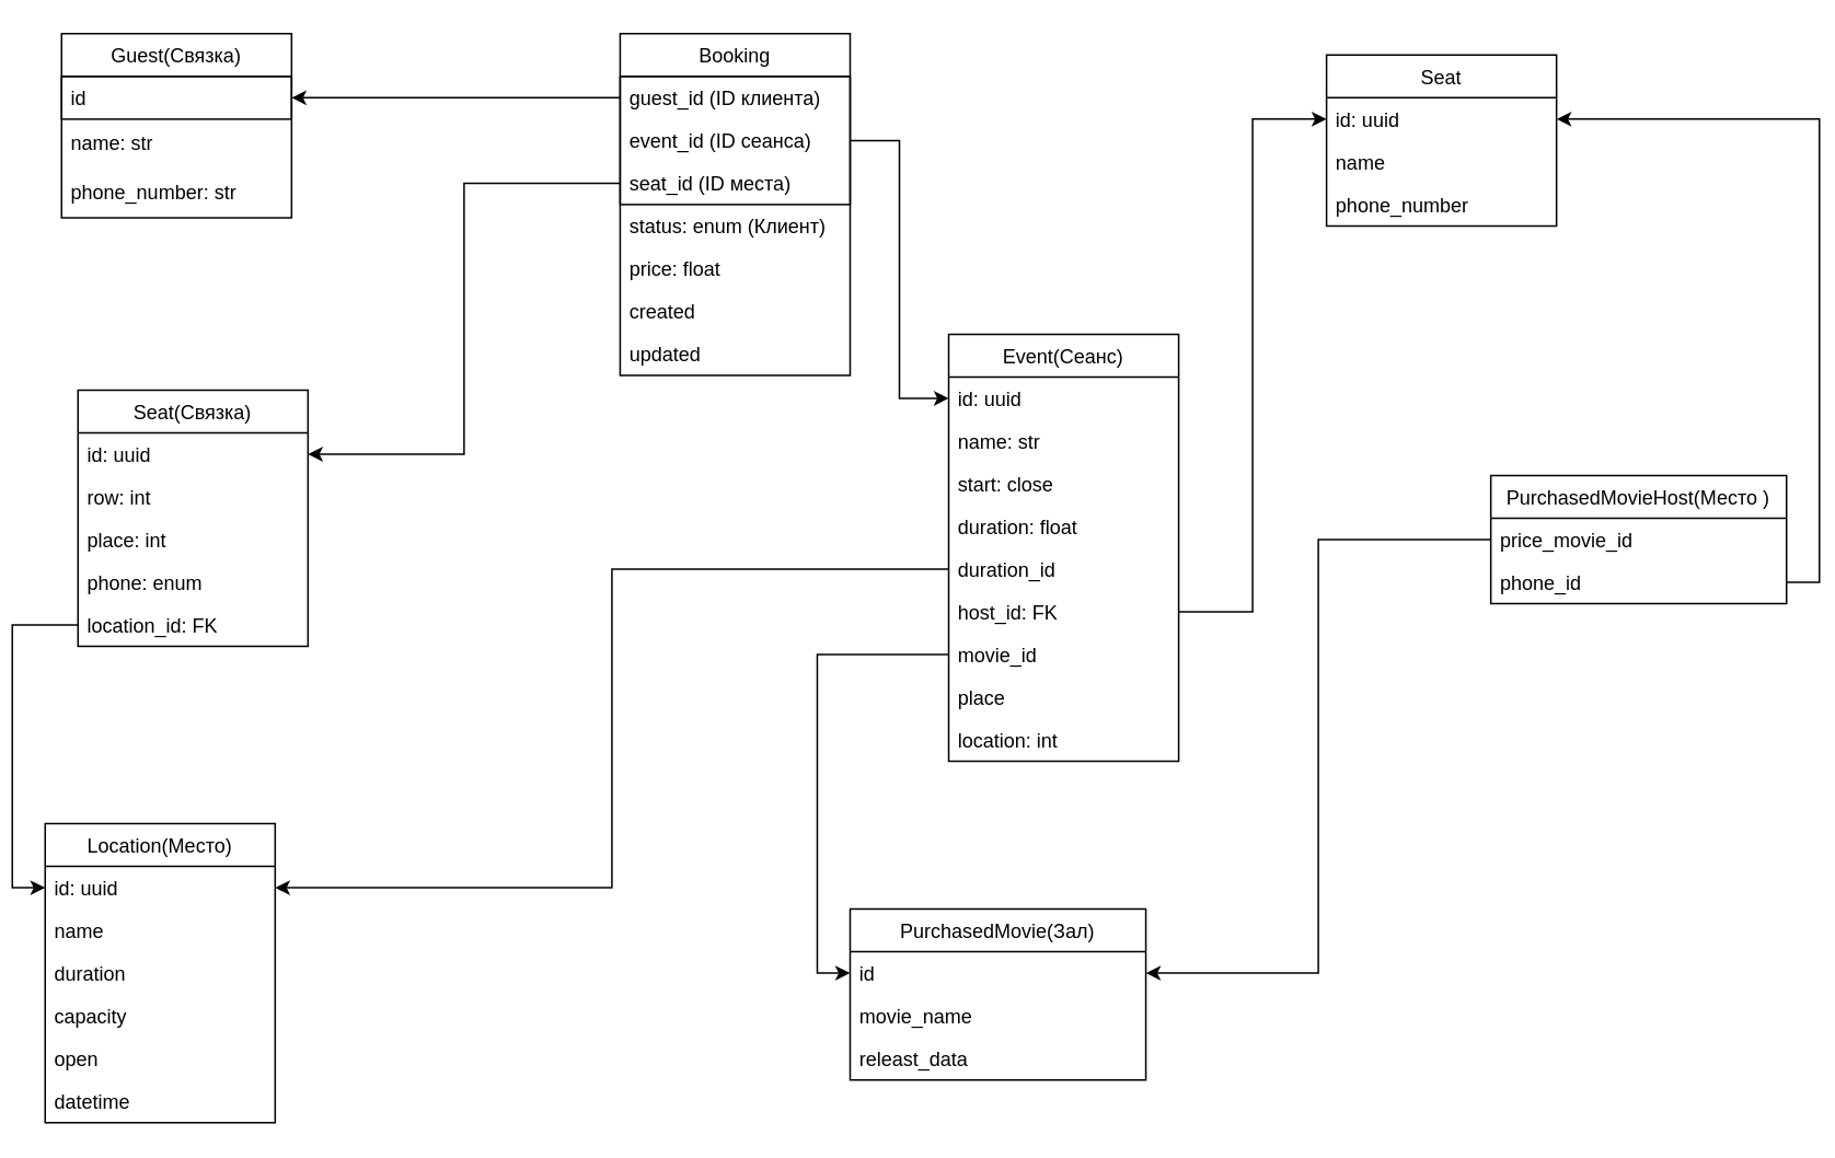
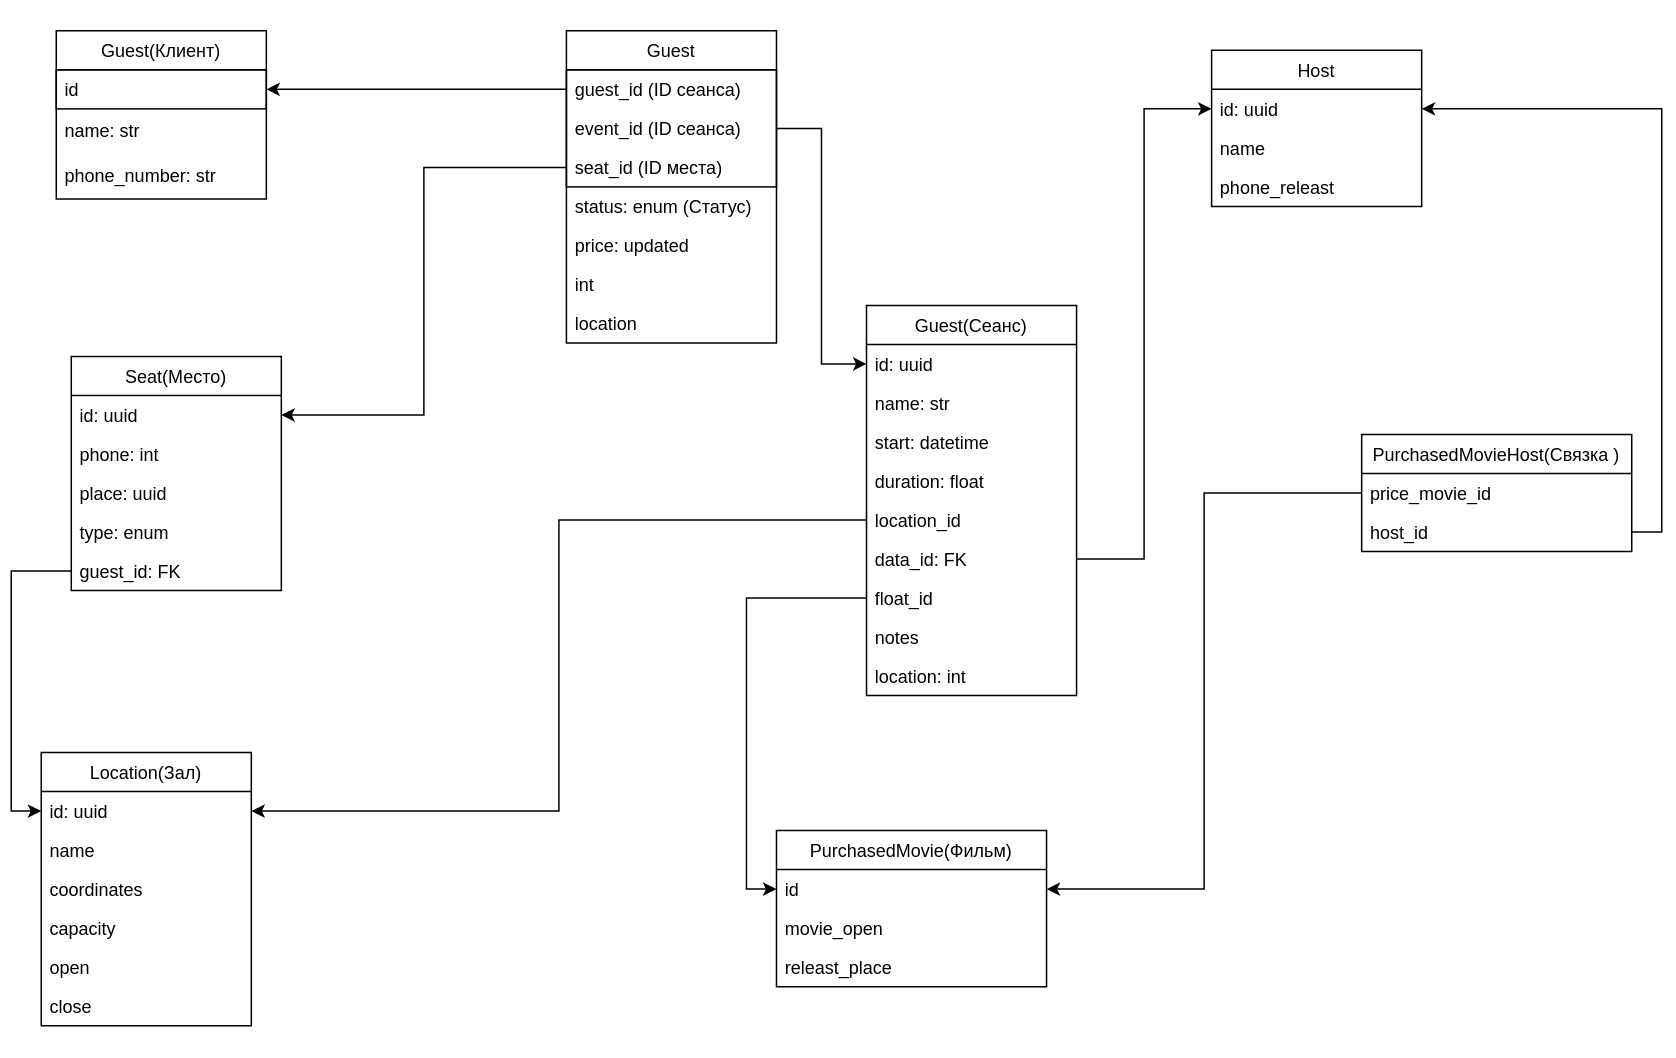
- <mxCell id="38" value="Guest(Связка)" style="swimlane;fontStyle=0;childLayout=stackLayout;horizontal=1;startSize=26;fillColor=none;horizontalStack=0;resizeParent=1;resizeParentMax=0;resizeLast=0;collapsible=1;marginBottom=0;" parent="1" vertex="1"><mxGeometry x="30" y="20" width="140" height="112" as="geometry" /></mxCell>
+ <mxCell id="38" value="Guest(Клиент)" style="swimlane;fontStyle=0;childLayout=stackLayout;horizontal=1;startSize=26;fillColor=none;horizontalStack=0;resizeParent=1;resizeParentMax=0;resizeLast=0;collapsible=1;marginBottom=0;" parent="1" vertex="1"><mxGeometry x="30" y="20" width="140" height="112" as="geometry" /></mxCell>
- <mxCell id="25" value="Booking" style="swimlane;fontStyle=0;childLayout=stackLayout;horizontal=1;startSize=26;fillColor=none;horizontalStack=0;resizeParent=1;resizeParentMax=0;resizeLast=0;collapsible=1;marginBottom=0;" parent="1" vertex="1"><mxGeometry x="370" y="20" width="140" height="208" as="geometry" /></mxCell>
+ <mxCell id="25" value="Guest" style="swimlane;fontStyle=0;childLayout=stackLayout;horizontal=1;startSize=26;fillColor=none;horizontalStack=0;resizeParent=1;resizeParentMax=0;resizeLast=0;collapsible=1;marginBottom=0;" parent="1" vertex="1"><mxGeometry x="370" y="20" width="140" height="208" as="geometry" /></mxCell>
- <mxCell id="34" value="Seat" style="swimlane;fontStyle=0;childLayout=stackLayout;horizontal=1;startSize=26;fillColor=none;horizontalStack=0;resizeParent=1;resizeParentMax=0;resizeLast=0;collapsible=1;marginBottom=0;" parent="1" vertex="1"><mxGeometry x="800" y="33" width="140" height="104" as="geometry" /></mxCell>
+ <mxCell id="34" value="Host" style="swimlane;fontStyle=0;childLayout=stackLayout;horizontal=1;startSize=26;fillColor=none;horizontalStack=0;resizeParent=1;resizeParentMax=0;resizeLast=0;collapsible=1;marginBottom=0;" parent="1" vertex="1"><mxGeometry x="800" y="33" width="140" height="104" as="geometry" /></mxCell>
- <mxCell id="27" value="guest_id (ID клиента)" style="text;strokeColor=none;fillColor=none;align=left;verticalAlign=top;spacingLeft=4;spacingRight=4;overflow=hidden;rotatable=0;points=[[0,0.5],[1,0.5]];portConstraint=eastwest;fontColor=#000000;" vertex="1" parent="26"><mxGeometry width="140" height="26" as="geometry" /></mxCell>
+ <mxCell id="27" value="guest_id (ID сеанса)" style="text;strokeColor=none;fillColor=none;align=left;verticalAlign=top;spacingLeft=4;spacingRight=4;overflow=hidden;rotatable=0;points=[[0,0.5],[1,0.5]];portConstraint=eastwest;fontColor=#000000;" vertex="1" parent="26"><mxGeometry width="140" height="26" as="geometry" /></mxCell>
- <mxCell id="37" value="phone_number" style="text;strokeColor=none;fillColor=none;align=left;verticalAlign=top;spacingLeft=4;spacingRight=4;overflow=hidden;rotatable=0;points=[[0,0.5],[1,0.5]];portConstraint=eastwest;" vertex="1" parent="34"><mxGeometry y="78" width="140" height="26" as="geometry" /></mxCell>
+ <mxCell id="37" value="phone_releast" style="text;strokeColor=none;fillColor=none;align=left;verticalAlign=top;spacingLeft=4;spacingRight=4;overflow=hidden;rotatable=0;points=[[0,0.5],[1,0.5]];portConstraint=eastwest;" vertex="1" parent="34"><mxGeometry y="78" width="140" height="26" as="geometry" /></mxCell>
- <mxCell id="30" value="status: enum (Клиент)" style="text;strokeColor=none;fillColor=none;align=left;verticalAlign=top;spacingLeft=4;spacingRight=4;overflow=hidden;rotatable=0;points=[[0,0.5],[1,0.5]];portConstraint=eastwest;" parent="25" vertex="1"><mxGeometry y="104" width="140" height="26" as="geometry" /></mxCell>
+ <mxCell id="30" value="status: enum (Статус)" style="text;strokeColor=none;fillColor=none;align=left;verticalAlign=top;spacingLeft=4;spacingRight=4;overflow=hidden;rotatable=0;points=[[0,0.5],[1,0.5]];portConstraint=eastwest;" parent="25" vertex="1"><mxGeometry y="104" width="140" height="26" as="geometry" /></mxCell>
- <mxCell id="31" value="price: float" style="text;strokeColor=none;fillColor=none;align=left;verticalAlign=top;spacingLeft=4;spacingRight=4;overflow=hidden;rotatable=0;points=[[0,0.5],[1,0.5]];portConstraint=eastwest;" parent="25" vertex="1"><mxGeometry y="130" width="140" height="26" as="geometry" /></mxCell>
+ <mxCell id="31" value="price: updated" style="text;strokeColor=none;fillColor=none;align=left;verticalAlign=top;spacingLeft=4;spacingRight=4;overflow=hidden;rotatable=0;points=[[0,0.5],[1,0.5]];portConstraint=eastwest;" parent="25" vertex="1"><mxGeometry y="130" width="140" height="26" as="geometry" /></mxCell>
- <mxCell id="32" value="created" style="text;strokeColor=none;fillColor=none;align=left;verticalAlign=top;spacingLeft=4;spacingRight=4;overflow=hidden;rotatable=0;points=[[0,0.5],[1,0.5]];portConstraint=eastwest;" vertex="1" parent="25"><mxGeometry y="156" width="140" height="26" as="geometry" /></mxCell>
+ <mxCell id="32" value="int" style="text;strokeColor=none;fillColor=none;align=left;verticalAlign=top;spacingLeft=4;spacingRight=4;overflow=hidden;rotatable=0;points=[[0,0.5],[1,0.5]];portConstraint=eastwest;" vertex="1" parent="25"><mxGeometry y="156" width="140" height="26" as="geometry" /></mxCell>
- <mxCell id="33" value="updated" style="text;strokeColor=none;fillColor=none;align=left;verticalAlign=top;spacingLeft=4;spacingRight=4;overflow=hidden;rotatable=0;points=[[0,0.5],[1,0.5]];portConstraint=eastwest;" vertex="1" parent="25"><mxGeometry y="182" width="140" height="26" as="geometry" /></mxCell>
+ <mxCell id="33" value="location" style="text;strokeColor=none;fillColor=none;align=left;verticalAlign=top;spacingLeft=4;spacingRight=4;overflow=hidden;rotatable=0;points=[[0,0.5],[1,0.5]];portConstraint=eastwest;" vertex="1" parent="25"><mxGeometry y="182" width="140" height="26" as="geometry" /></mxCell>
- <mxCell id="2" value="Event(Сеанс)" style="swimlane;fontStyle=0;childLayout=stackLayout;horizontal=1;startSize=26;fillColor=none;horizontalStack=0;resizeParent=1;resizeParentMax=0;resizeLast=0;collapsible=1;marginBottom=0;" parent="1" vertex="1"><mxGeometry x="570" y="203" width="140" height="260" as="geometry" /></mxCell>
+ <mxCell id="2" value="Guest(Сеанс)" style="swimlane;fontStyle=0;childLayout=stackLayout;horizontal=1;startSize=26;fillColor=none;horizontalStack=0;resizeParent=1;resizeParentMax=0;resizeLast=0;collapsible=1;marginBottom=0;" parent="1" vertex="1"><mxGeometry x="570" y="203" width="140" height="260" as="geometry" /></mxCell>
- <mxCell id="19" value="Seat(Связка)" style="swimlane;fontStyle=0;childLayout=stackLayout;horizontal=1;startSize=26;fillColor=none;horizontalStack=0;resizeParent=1;resizeParentMax=0;resizeLast=0;collapsible=1;marginBottom=0;" parent="1" vertex="1"><mxGeometry x="40" y="237" width="140" height="156" as="geometry" /></mxCell>
+ <mxCell id="19" value="Seat(Место)" style="swimlane;fontStyle=0;childLayout=stackLayout;horizontal=1;startSize=26;fillColor=none;horizontalStack=0;resizeParent=1;resizeParentMax=0;resizeLast=0;collapsible=1;marginBottom=0;" parent="1" vertex="1"><mxGeometry x="40" y="237" width="140" height="156" as="geometry" /></mxCell>
- <mxCell id="5" value="start: close" style="text;strokeColor=none;fillColor=none;align=left;verticalAlign=top;spacingLeft=4;spacingRight=4;overflow=hidden;rotatable=0;points=[[0,0.5],[1,0.5]];portConstraint=eastwest;" parent="2" vertex="1"><mxGeometry y="78" width="140" height="26" as="geometry" /></mxCell>
+ <mxCell id="5" value="start: datetime" style="text;strokeColor=none;fillColor=none;align=left;verticalAlign=top;spacingLeft=4;spacingRight=4;overflow=hidden;rotatable=0;points=[[0,0.5],[1,0.5]];portConstraint=eastwest;" parent="2" vertex="1"><mxGeometry y="78" width="140" height="26" as="geometry" /></mxCell>
- <mxCell id="21" value="row: int" style="text;strokeColor=none;fillColor=none;align=left;verticalAlign=top;spacingLeft=4;spacingRight=4;overflow=hidden;rotatable=0;points=[[0,0.5],[1,0.5]];portConstraint=eastwest;" parent="19" vertex="1"><mxGeometry y="52" width="140" height="26" as="geometry" /></mxCell>
+ <mxCell id="21" value="phone: int" style="text;strokeColor=none;fillColor=none;align=left;verticalAlign=top;spacingLeft=4;spacingRight=4;overflow=hidden;rotatable=0;points=[[0,0.5],[1,0.5]];portConstraint=eastwest;" parent="19" vertex="1"><mxGeometry y="52" width="140" height="26" as="geometry" /></mxCell>
- <mxCell id="53" value="PurchasedMovieHost(Место )" style="swimlane;fontStyle=0;childLayout=stackLayout;horizontal=1;startSize=26;fillColor=none;horizontalStack=0;resizeParent=1;resizeParentMax=0;resizeLast=0;collapsible=1;marginBottom=0;" vertex="1" parent="1"><mxGeometry x="900" y="289" width="180" height="78" as="geometry" /></mxCell>
+ <mxCell id="53" value="PurchasedMovieHost(Связка )" style="swimlane;fontStyle=0;childLayout=stackLayout;horizontal=1;startSize=26;fillColor=none;horizontalStack=0;resizeParent=1;resizeParentMax=0;resizeLast=0;collapsible=1;marginBottom=0;" vertex="1" parent="1"><mxGeometry x="900" y="289" width="180" height="78" as="geometry" /></mxCell>
- <mxCell id="22" value="place: int" style="text;strokeColor=none;fillColor=none;align=left;verticalAlign=top;spacingLeft=4;spacingRight=4;overflow=hidden;rotatable=0;points=[[0,0.5],[1,0.5]];portConstraint=eastwest;" parent="19" vertex="1"><mxGeometry y="78" width="140" height="26" as="geometry" /></mxCell>
+ <mxCell id="22" value="place: uuid" style="text;strokeColor=none;fillColor=none;align=left;verticalAlign=top;spacingLeft=4;spacingRight=4;overflow=hidden;rotatable=0;points=[[0,0.5],[1,0.5]];portConstraint=eastwest;" parent="19" vertex="1"><mxGeometry y="78" width="140" height="26" as="geometry" /></mxCell>
- <mxCell id="7" value="duration_id" style="text;strokeColor=none;fillColor=none;align=left;verticalAlign=top;spacingLeft=4;spacingRight=4;overflow=hidden;rotatable=0;points=[[0,0.5],[1,0.5]];portConstraint=eastwest;" vertex="1" parent="2"><mxGeometry y="130" width="140" height="26" as="geometry" /></mxCell>
+ <mxCell id="7" value="location_id" style="text;strokeColor=none;fillColor=none;align=left;verticalAlign=top;spacingLeft=4;spacingRight=4;overflow=hidden;rotatable=0;points=[[0,0.5],[1,0.5]];portConstraint=eastwest;" vertex="1" parent="2"><mxGeometry y="130" width="140" height="26" as="geometry" /></mxCell>
- <mxCell id="23" value="phone: enum" style="text;strokeColor=none;fillColor=none;align=left;verticalAlign=top;spacingLeft=4;spacingRight=4;overflow=hidden;rotatable=0;points=[[0,0.5],[1,0.5]];portConstraint=eastwest;" parent="19" vertex="1"><mxGeometry y="104" width="140" height="26" as="geometry" /></mxCell>
+ <mxCell id="23" value="type: enum" style="text;strokeColor=none;fillColor=none;align=left;verticalAlign=top;spacingLeft=4;spacingRight=4;overflow=hidden;rotatable=0;points=[[0,0.5],[1,0.5]];portConstraint=eastwest;" parent="19" vertex="1"><mxGeometry y="104" width="140" height="26" as="geometry" /></mxCell>
- <mxCell id="55" value="phone_id" style="text;strokeColor=none;fillColor=none;align=left;verticalAlign=top;spacingLeft=4;spacingRight=4;overflow=hidden;rotatable=0;points=[[0,0.5],[1,0.5]];portConstraint=eastwest;" vertex="1" parent="53"><mxGeometry y="52" width="180" height="26" as="geometry" /></mxCell>
+ <mxCell id="55" value="host_id" style="text;strokeColor=none;fillColor=none;align=left;verticalAlign=top;spacingLeft=4;spacingRight=4;overflow=hidden;rotatable=0;points=[[0,0.5],[1,0.5]];portConstraint=eastwest;" vertex="1" parent="53"><mxGeometry y="52" width="180" height="26" as="geometry" /></mxCell>
- <mxCell id="8" value="host_id: FK" style="text;strokeColor=none;fillColor=none;align=left;verticalAlign=top;spacingLeft=4;spacingRight=4;overflow=hidden;rotatable=0;points=[[0,0.5],[1,0.5]];portConstraint=eastwest;" parent="2" vertex="1"><mxGeometry y="156" width="140" height="26" as="geometry" /></mxCell>
+ <mxCell id="8" value="data_id: FK" style="text;strokeColor=none;fillColor=none;align=left;verticalAlign=top;spacingLeft=4;spacingRight=4;overflow=hidden;rotatable=0;points=[[0,0.5],[1,0.5]];portConstraint=eastwest;" parent="2" vertex="1"><mxGeometry y="156" width="140" height="26" as="geometry" /></mxCell>
- <mxCell id="24" value="location_id: FK" style="text;strokeColor=none;fillColor=none;align=left;verticalAlign=top;spacingLeft=4;spacingRight=4;overflow=hidden;rotatable=0;points=[[0,0.5],[1,0.5]];portConstraint=eastwest;" parent="19" vertex="1"><mxGeometry y="130" width="140" height="26" as="geometry" /></mxCell>
+ <mxCell id="24" value="guest_id: FK" style="text;strokeColor=none;fillColor=none;align=left;verticalAlign=top;spacingLeft=4;spacingRight=4;overflow=hidden;rotatable=0;points=[[0,0.5],[1,0.5]];portConstraint=eastwest;" parent="19" vertex="1"><mxGeometry y="130" width="140" height="26" as="geometry" /></mxCell>
- <mxCell id="9" value="movie_id" style="text;strokeColor=none;fillColor=none;align=left;verticalAlign=top;spacingLeft=4;spacingRight=4;overflow=hidden;rotatable=0;points=[[0,0.5],[1,0.5]];portConstraint=eastwest;" parent="2" vertex="1"><mxGeometry y="182" width="140" height="26" as="geometry" /></mxCell>
+ <mxCell id="9" value="float_id" style="text;strokeColor=none;fillColor=none;align=left;verticalAlign=top;spacingLeft=4;spacingRight=4;overflow=hidden;rotatable=0;points=[[0,0.5],[1,0.5]];portConstraint=eastwest;" parent="2" vertex="1"><mxGeometry y="182" width="140" height="26" as="geometry" /></mxCell>
- <mxCell id="10" value="place" style="text;strokeColor=none;fillColor=none;align=left;verticalAlign=top;spacingLeft=4;spacingRight=4;overflow=hidden;rotatable=0;points=[[0,0.5],[1,0.5]];portConstraint=eastwest;" parent="2" vertex="1"><mxGeometry y="208" width="140" height="26" as="geometry" /></mxCell>
+ <mxCell id="10" value="notes" style="text;strokeColor=none;fillColor=none;align=left;verticalAlign=top;spacingLeft=4;spacingRight=4;overflow=hidden;rotatable=0;points=[[0,0.5],[1,0.5]];portConstraint=eastwest;" parent="2" vertex="1"><mxGeometry y="208" width="140" height="26" as="geometry" /></mxCell>
- <mxCell id="12" value="Location(Место)" style="swimlane;fontStyle=0;childLayout=stackLayout;horizontal=1;startSize=26;fillColor=none;horizontalStack=0;resizeParent=1;resizeParentMax=0;resizeLast=0;collapsible=1;marginBottom=0;fontColor=#000000;" parent="1" vertex="1"><mxGeometry x="20" y="501" width="140" height="182" as="geometry" /></mxCell>
+ <mxCell id="12" value="Location(Зал)" style="swimlane;fontStyle=0;childLayout=stackLayout;horizontal=1;startSize=26;fillColor=none;horizontalStack=0;resizeParent=1;resizeParentMax=0;resizeLast=0;collapsible=1;marginBottom=0;fontColor=#000000;" parent="1" vertex="1"><mxGeometry x="20" y="501" width="140" height="182" as="geometry" /></mxCell>
- <mxCell id="42" value="PurchasedMovie(Зал)" style="swimlane;fontStyle=0;childLayout=stackLayout;horizontal=1;startSize=26;fillColor=none;horizontalStack=0;resizeParent=1;resizeParentMax=0;resizeLast=0;collapsible=1;marginBottom=0;" parent="1" vertex="1"><mxGeometry x="510" y="553" width="180" height="104" as="geometry" /></mxCell>
+ <mxCell id="42" value="PurchasedMovie(Фильм)" style="swimlane;fontStyle=0;childLayout=stackLayout;horizontal=1;startSize=26;fillColor=none;horizontalStack=0;resizeParent=1;resizeParentMax=0;resizeLast=0;collapsible=1;marginBottom=0;" parent="1" vertex="1"><mxGeometry x="510" y="553" width="180" height="104" as="geometry" /></mxCell>
- <mxCell id="15" value="duration" style="text;strokeColor=none;fillColor=none;align=left;verticalAlign=top;spacingLeft=4;spacingRight=4;overflow=hidden;rotatable=0;points=[[0,0.5],[1,0.5]];portConstraint=eastwest;" parent="12" vertex="1"><mxGeometry y="78" width="140" height="26" as="geometry" /></mxCell>
+ <mxCell id="15" value="coordinates" style="text;strokeColor=none;fillColor=none;align=left;verticalAlign=top;spacingLeft=4;spacingRight=4;overflow=hidden;rotatable=0;points=[[0,0.5],[1,0.5]];portConstraint=eastwest;" parent="12" vertex="1"><mxGeometry y="78" width="140" height="26" as="geometry" /></mxCell>
- <mxCell id="44" value="movie_name&#10;" style="text;strokeColor=none;fillColor=none;align=left;verticalAlign=top;spacingLeft=4;spacingRight=4;overflow=hidden;rotatable=0;points=[[0,0.5],[1,0.5]];portConstraint=eastwest;" parent="42" vertex="1"><mxGeometry y="52" width="180" height="26" as="geometry" /></mxCell>
+ <mxCell id="44" value="movie_open&#10;" style="text;strokeColor=none;fillColor=none;align=left;verticalAlign=top;spacingLeft=4;spacingRight=4;overflow=hidden;rotatable=0;points=[[0,0.5],[1,0.5]];portConstraint=eastwest;" parent="42" vertex="1"><mxGeometry y="52" width="180" height="26" as="geometry" /></mxCell>
- <mxCell id="45" value="releast_data" style="text;strokeColor=none;fillColor=none;align=left;verticalAlign=top;spacingLeft=4;spacingRight=4;overflow=hidden;rotatable=0;points=[[0,0.5],[1,0.5]];portConstraint=eastwest;" vertex="1" parent="42"><mxGeometry y="78" width="180" height="26" as="geometry" /></mxCell>
+ <mxCell id="45" value="releast_place" style="text;strokeColor=none;fillColor=none;align=left;verticalAlign=top;spacingLeft=4;spacingRight=4;overflow=hidden;rotatable=0;points=[[0,0.5],[1,0.5]];portConstraint=eastwest;" vertex="1" parent="42"><mxGeometry y="78" width="180" height="26" as="geometry" /></mxCell>
- <mxCell id="18" value="datetime" style="text;strokeColor=none;fillColor=none;align=left;verticalAlign=top;spacingLeft=4;spacingRight=4;overflow=hidden;rotatable=0;points=[[0,0.5],[1,0.5]];portConstraint=eastwest;" parent="12" vertex="1"><mxGeometry y="156" width="140" height="26" as="geometry" /></mxCell>
+ <mxCell id="18" value="close" style="text;strokeColor=none;fillColor=none;align=left;verticalAlign=top;spacingLeft=4;spacingRight=4;overflow=hidden;rotatable=0;points=[[0,0.5],[1,0.5]];portConstraint=eastwest;" parent="12" vertex="1"><mxGeometry y="156" width="140" height="26" as="geometry" /></mxCell>
